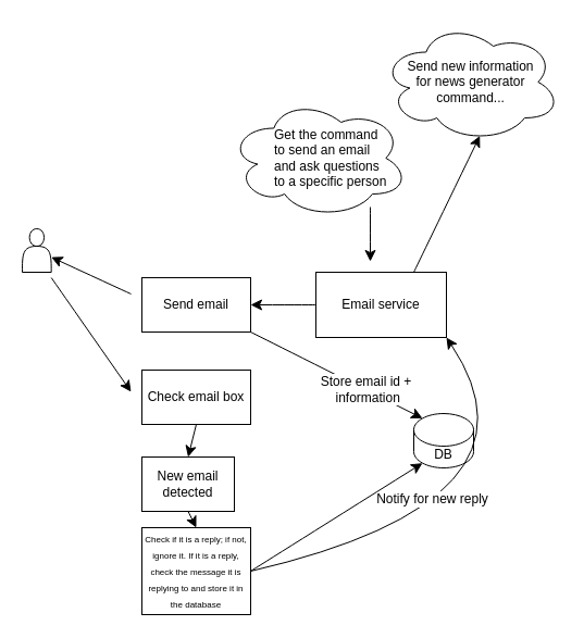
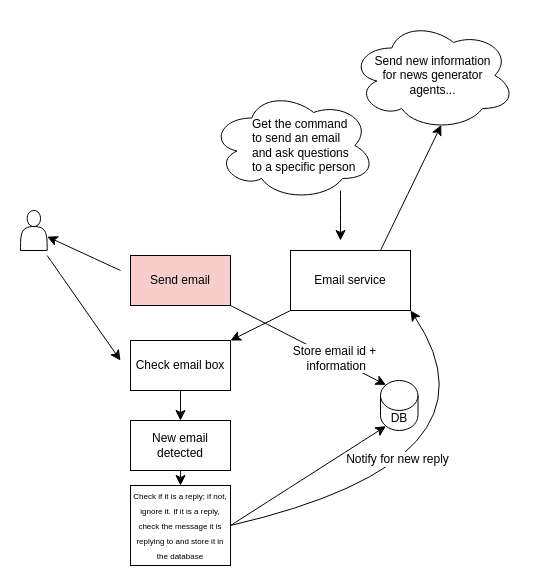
- <mxCell id="25" value="Send new information&lt;div&gt;for news generator&lt;/div&gt;&lt;div&gt;command...&lt;/div&gt;" style="ellipse;shape=cloud;whiteSpace=wrap;html=1;" parent="1" vertex="1"><mxGeometry x="350" y="20" width="165" height="110" as="geometry" /></mxCell>
+ <mxCell id="25" value="Send new information&lt;div&gt;for news generator&lt;/div&gt;&lt;div&gt;agents...&lt;/div&gt;" style="ellipse;shape=cloud;whiteSpace=wrap;html=1;" parent="1" vertex="1"><mxGeometry x="350" y="20" width="165" height="110" as="geometry" /></mxCell>
- <mxCell id="2" value="Send email" style="rounded=0;whiteSpace=wrap;html=1;" parent="1" vertex="1"><mxGeometry x="130" y="255" width="100" height="50" as="geometry" /></mxCell>
+ <mxCell id="2" value="Send email" style="rounded=0;whiteSpace=wrap;html=1;fillColor=#f8cecc;" parent="1" vertex="1"><mxGeometry x="130" y="255" width="100" height="50" as="geometry" /></mxCell>
- <mxCell id="9" style="edgeStyle=none;curved=1;rounded=0;orthogonalLoop=1;jettySize=auto;html=1;exitX=0;exitY=0.5;exitDx=0;exitDy=0;entryX=1;entryY=0.5;entryDx=0;entryDy=0;fontSize=12;startSize=8;endSize=8;" parent="1" source="10" target="2" edge="1"><mxGeometry relative="1" as="geometry" /></mxCell>
+ <mxCell id="8" style="edgeStyle=none;curved=1;rounded=0;orthogonalLoop=1;jettySize=auto;html=1;exitX=0;exitY=1;exitDx=0;exitDy=0;entryX=1;entryY=0;entryDx=0;entryDy=0;fontSize=12;startSize=8;endSize=8;" parent="1" source="10" target="12" edge="1"><mxGeometry relative="1" as="geometry" /></mxCell>
- <mxCell id="16" value="DB" style="shape=cylinder3;whiteSpace=wrap;html=1;boundedLbl=1;backgroundOutline=1;size=15;" parent="1" vertex="1"><mxGeometry x="380" y="380" width="55" height="50" as="geometry" /></mxCell>
+ <mxCell id="16" value="DB" style="shape=cylinder3;whiteSpace=wrap;html=1;boundedLbl=1;backgroundOutline=1;size=15;" parent="1" vertex="1"><mxGeometry x="380" y="380" width="37.5" height="50" as="geometry" /></mxCell>
- <mxCell id="20" value="New email detected" style="rounded=0;whiteSpace=wrap;html=1;" parent="1" vertex="1"><mxGeometry x="130" y="420" width="85" height="50" as="geometry" /></mxCell>
+ <mxCell id="20" value="New email detected" style="rounded=0;whiteSpace=wrap;html=1;" parent="1" vertex="1"><mxGeometry x="130" y="420" width="100" height="50" as="geometry" /></mxCell>
